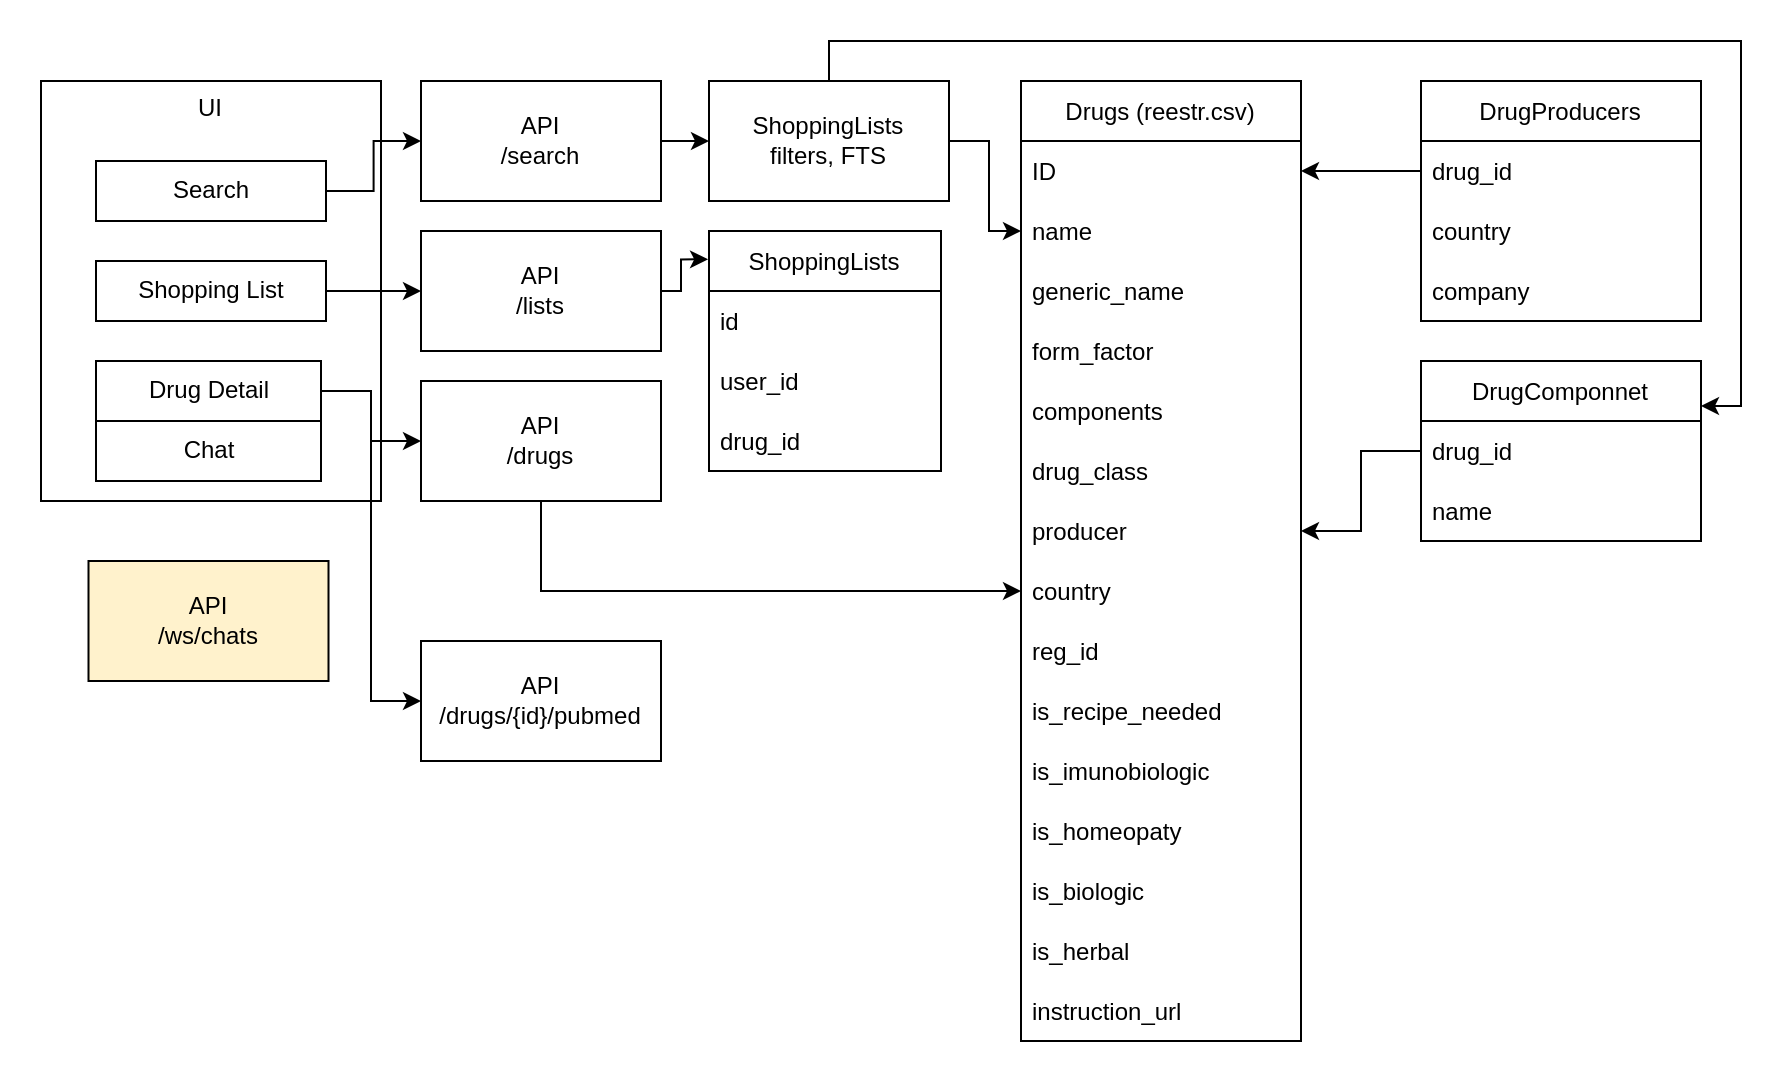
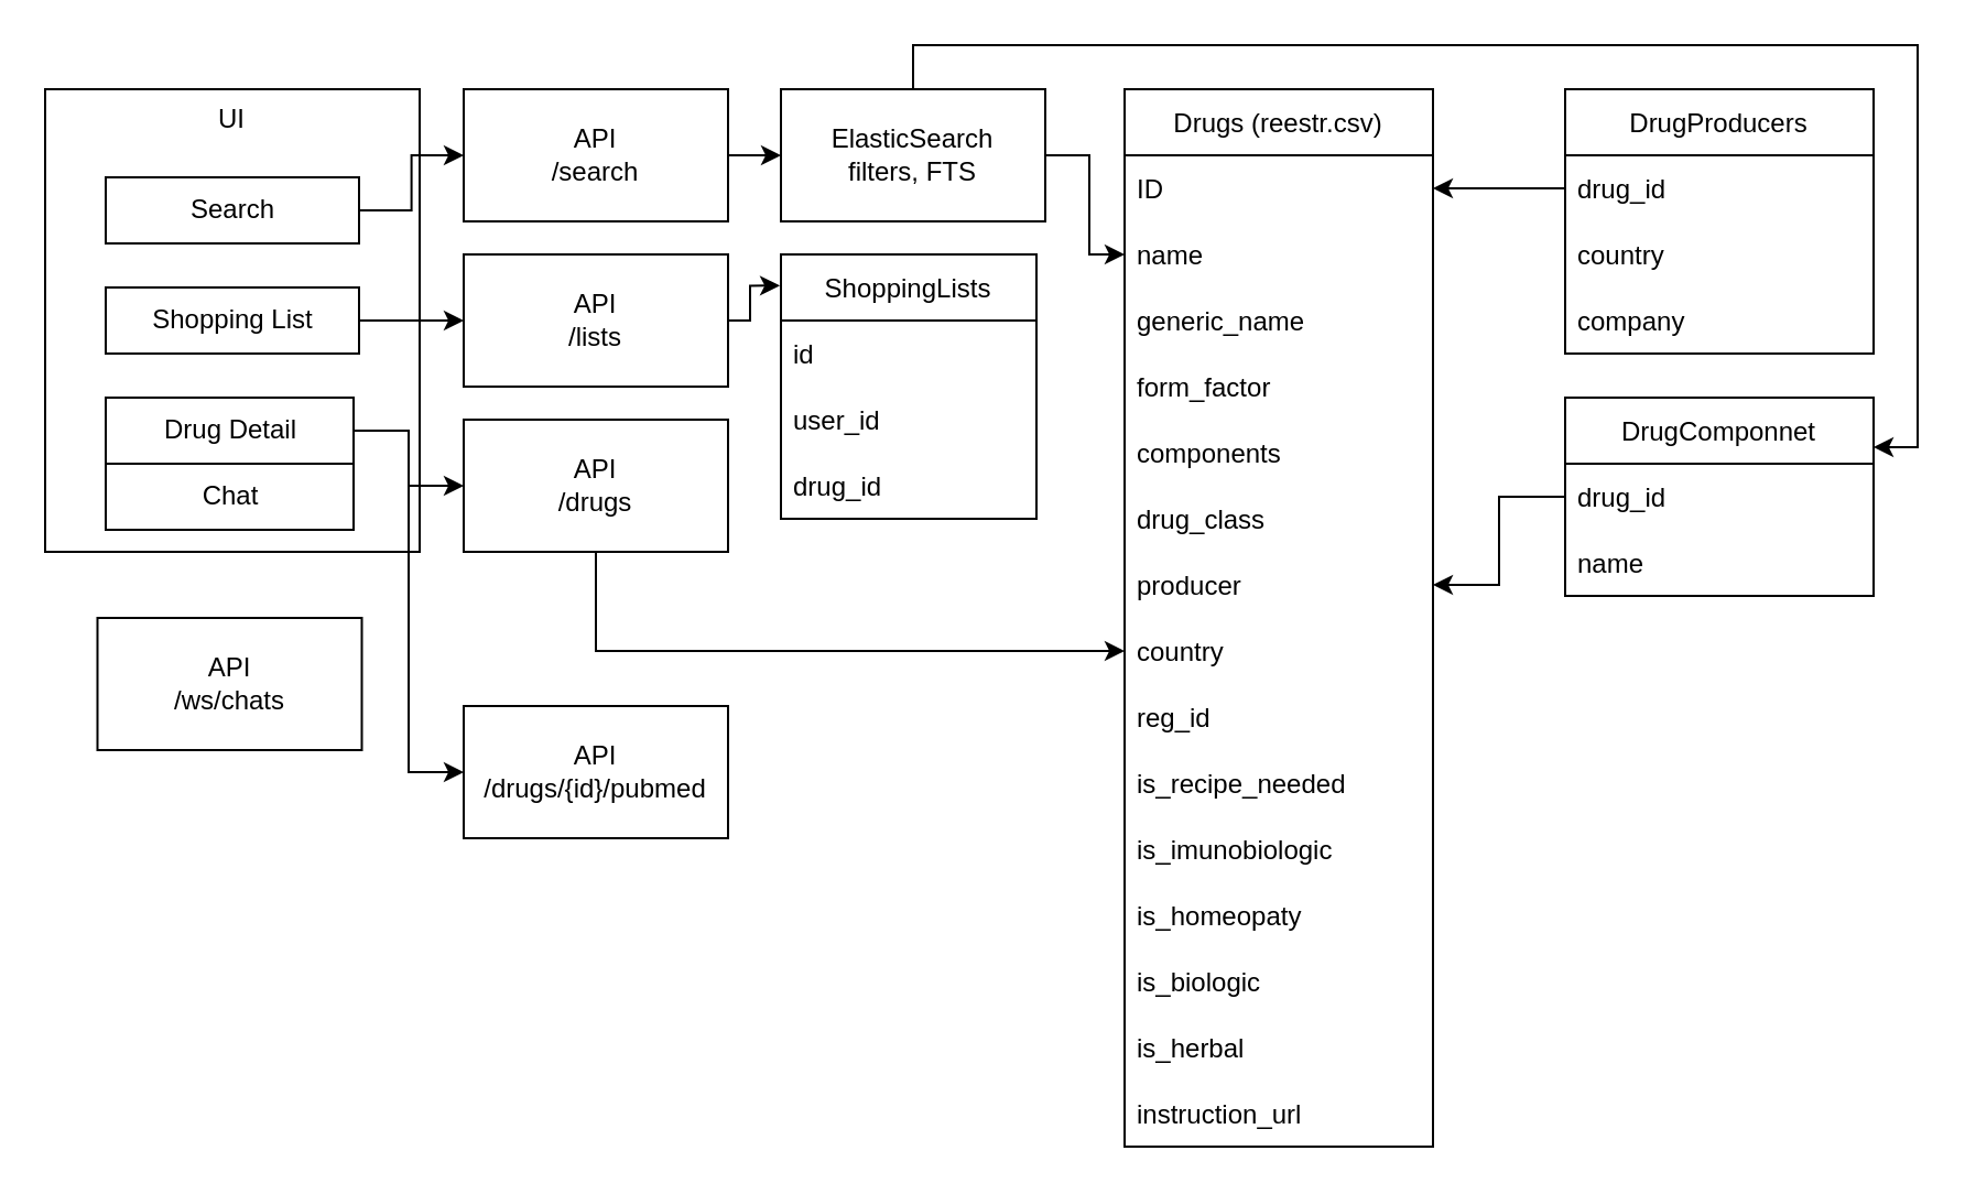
- <mxCell id="34" value="ShoppingLists&lt;br&gt;filters, FTS" style="rounded=0;whiteSpace=wrap;html=1;" vertex="1" parent="1"><mxGeometry x="354" y="40" width="120" height="60" as="geometry" /></mxCell>
+ <mxCell id="34" value="ElasticSearch&lt;br&gt;filters, FTS" style="rounded=0;whiteSpace=wrap;html=1;" vertex="1" parent="1"><mxGeometry x="354" y="40" width="120" height="60" as="geometry" /></mxCell>
- <mxCell id="50" value="API&lt;br&gt;/ws/chats" style="rounded=0;whiteSpace=wrap;html=1;fillColor=#fff2cc;" vertex="1" parent="1"><mxGeometry x="43.75" y="280" width="120" height="60" as="geometry" /></mxCell>
+ <mxCell id="50" value="API&lt;br&gt;/ws/chats" style="rounded=0;whiteSpace=wrap;html=1;" vertex="1" parent="1"><mxGeometry x="43.75" y="280" width="120" height="60" as="geometry" /></mxCell>
